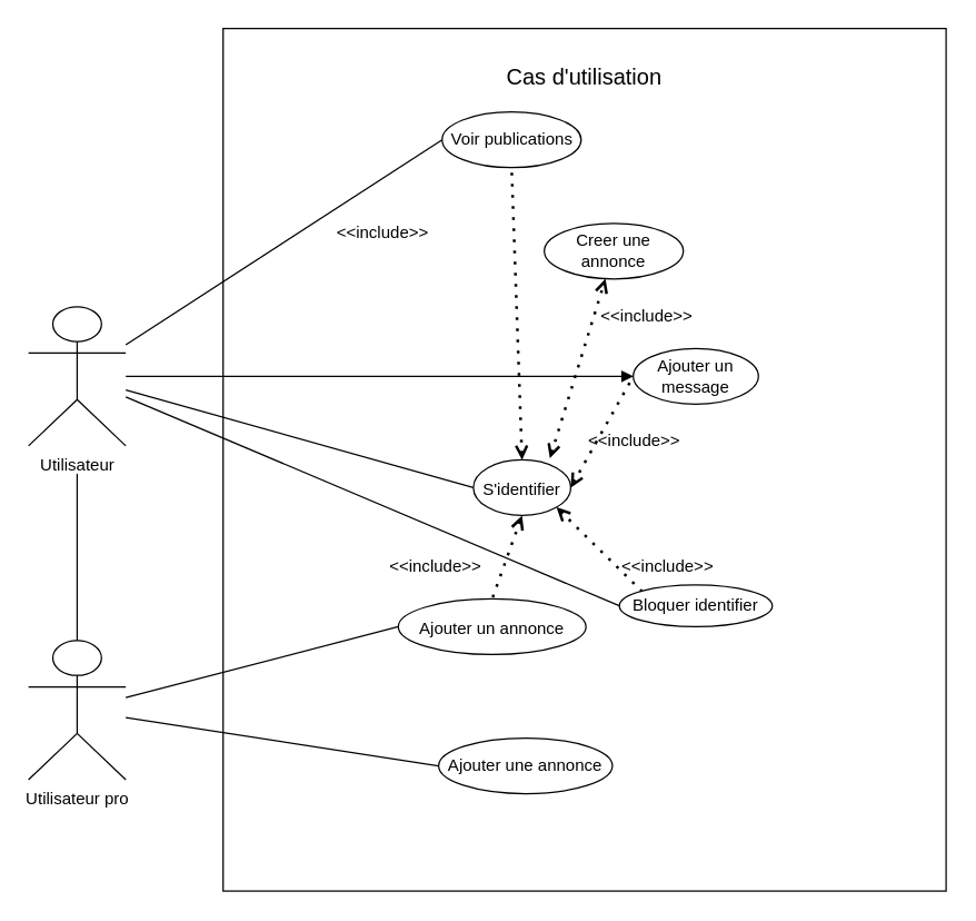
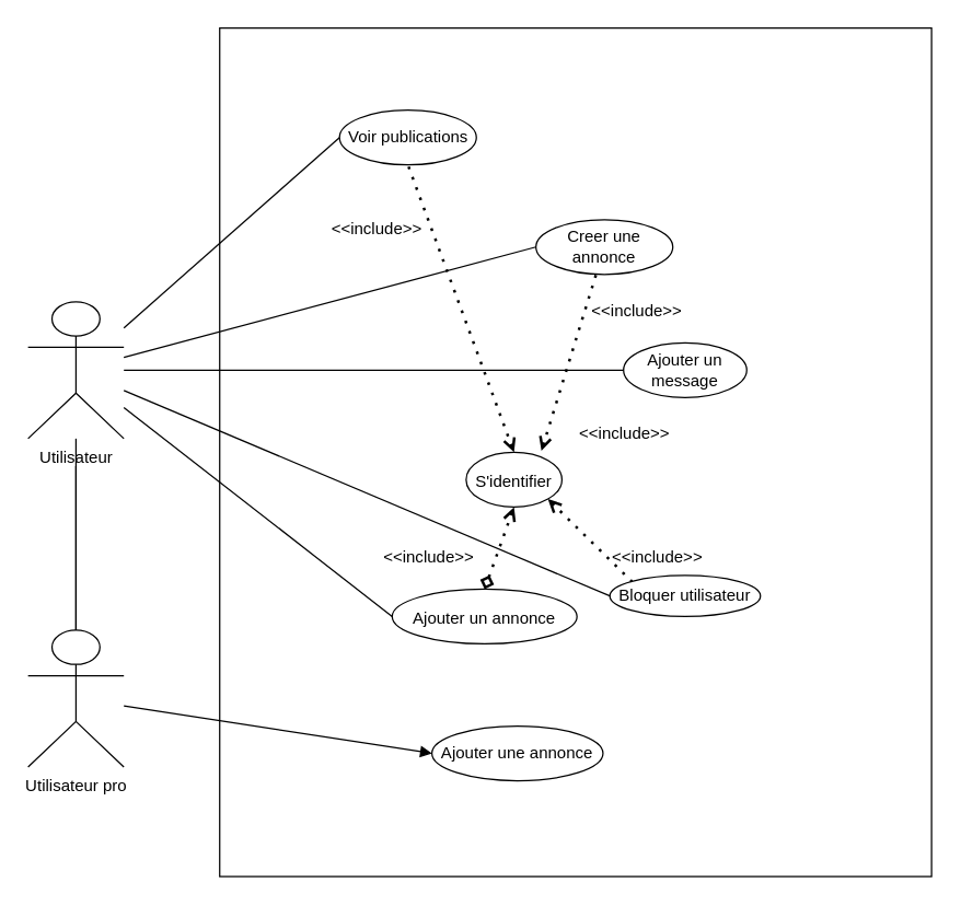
- <mxCell id="4" value="&lt;font style=&quot;font-size: 16px;&quot;&gt;Cas d'utilisation&lt;/font&gt;" style="text;html=1;strokeColor=none;fillColor=none;align=center;verticalAlign=middle;whiteSpace=wrap;rounded=0;" vertex="1" parent="1"><mxGeometry x="315" y="40" width="210" height="30" as="geometry" /></mxCell>
- <mxCell id="15" value="Voir publications" style="ellipse;whiteSpace=wrap;html=1;fontSize=12;" vertex="1" parent="1"><mxGeometry x="317.5" y="80" width="100" height="40" as="geometry" /></mxCell>
+ <mxCell id="15" value="Voir publications" style="ellipse;whiteSpace=wrap;html=1;fontSize=12;" vertex="1" parent="1"><mxGeometry x="247.5" y="80" width="100" height="40" as="geometry" /></mxCell>
- <mxCell id="26" value="" style="endArrow=open;dashed=1;html=1;dashPattern=1 3;strokeWidth=2;rounded=0;fontSize=16;endFill=0;startArrow=open;startFill=0;exitX=0.786;exitY=-0.025;exitDx=0;exitDy=0;exitPerimeter=0;" edge="1" parent="1" source="5" target="23"><mxGeometry width="50" height="50" relative="1" as="geometry"><mxPoint x="360" y="340" as="sourcePoint" /><mxPoint x="307.5" y="130" as="targetPoint" /></mxGeometry></mxCell>
+ <mxCell id="26" value="" style="endArrow=none;dashed=1;html=1;dashPattern=1 3;strokeWidth=2;rounded=0;fontSize=16;endFill=0;startArrow=open;startFill=0;exitX=0.786;exitY=-0.025;exitDx=0;exitDy=0;exitPerimeter=0;" edge="1" parent="1" source="5" target="23"><mxGeometry width="50" height="50" relative="1" as="geometry"><mxPoint x="360" y="340" as="sourcePoint" /><mxPoint x="307.5" y="130" as="targetPoint" /></mxGeometry></mxCell>
+ <mxCell id="24" value="" style="endArrow=none;html=1;rounded=0;fontSize=12;entryX=0;entryY=0.5;entryDx=0;entryDy=0;" edge="1" parent="1" source="2" target="23"><mxGeometry width="50" height="50" relative="1" as="geometry"><mxPoint x="330" y="400" as="sourcePoint" /><mxPoint x="380" y="350" as="targetPoint" /></mxGeometry></mxCell>
- <mxCell id="14" value="" style="endArrow=block;html=1;rounded=0;fontSize=12;entryX=0;entryY=0.5;entryDx=0;entryDy=0;" edge="1" parent="1" source="2" target="10"><mxGeometry width="50" height="50" relative="1" as="geometry"><mxPoint x="80" y="180" as="sourcePoint" /><mxPoint x="380" y="320" as="targetPoint" /></mxGeometry></mxCell>
+ <mxCell id="14" value="" style="endArrow=none;html=1;rounded=0;fontSize=12;entryX=0;entryY=0.5;entryDx=0;entryDy=0;" edge="1" parent="1" source="2" target="10"><mxGeometry width="50" height="50" relative="1" as="geometry"><mxPoint x="80" y="180" as="sourcePoint" /><mxPoint x="380" y="320" as="targetPoint" /></mxGeometry></mxCell>
- <mxCell id="11" value="" style="endArrow=none;dashed=1;html=1;dashPattern=1 3;strokeWidth=2;rounded=0;fontSize=16;entryX=0;entryY=0.5;entryDx=0;entryDy=0;endFill=0;startArrow=open;startFill=0;exitX=1;exitY=0.5;exitDx=0;exitDy=0;" edge="1" parent="1" source="5" target="10"><mxGeometry width="50" height="50" relative="1" as="geometry"><mxPoint x="325" y="280" as="sourcePoint" /><mxPoint x="325" y="200" as="targetPoint" /></mxGeometry></mxCell>
- <mxCell id="6" value="" style="endArrow=none;html=1;rounded=0;fontSize=16;entryX=0;entryY=0.5;entryDx=0;entryDy=0;" edge="1" parent="1" source="2" target="5"><mxGeometry width="50" height="50" relative="1" as="geometry"><mxPoint x="330" y="370" as="sourcePoint" /><mxPoint x="380" y="320" as="targetPoint" /></mxGeometry></mxCell>
+ <mxCell id="6" value="" style="endArrow=none;html=1;rounded=0;fontSize=16;" edge="1" parent="1" source="2" target="19"><mxGeometry width="50" height="50" relative="1" as="geometry"><mxPoint x="330" y="370" as="sourcePoint" /><mxPoint x="380" y="320" as="targetPoint" /></mxGeometry></mxCell>
- <mxCell id="8" value="" style="endArrow=none;dashed=1;html=1;dashPattern=1 3;strokeWidth=2;rounded=0;fontSize=16;endFill=0;startArrow=open;startFill=0;exitX=0.5;exitY=1;exitDx=0;exitDy=0;entryX=0.5;entryY=0;entryDx=0;entryDy=0;" edge="1" parent="1" source="5" target="7"><mxGeometry width="50" height="50" relative="1" as="geometry"><mxPoint x="330" y="270" as="sourcePoint" /><mxPoint x="380" y="320" as="targetPoint" /></mxGeometry></mxCell>
+ <mxCell id="8" value="" style="endArrow=diamond;dashed=1;html=1;dashPattern=1 3;strokeWidth=2;rounded=0;fontSize=16;endFill=0;startArrow=open;startFill=0;exitX=0.5;exitY=1;exitDx=0;exitDy=0;entryX=0.5;entryY=0;entryDx=0;entryDy=0;" edge="1" parent="1" source="5" target="7"><mxGeometry width="50" height="50" relative="1" as="geometry"><mxPoint x="330" y="270" as="sourcePoint" /><mxPoint x="380" y="320" as="targetPoint" /></mxGeometry></mxCell>
- <mxCell id="27" value="Bloquer identifier" style="ellipse;whiteSpace=wrap;html=1;fontSize=12;" vertex="1" parent="1"><mxGeometry x="445" y="420" width="110" height="30" as="geometry" /></mxCell>
+ <mxCell id="27" value="Bloquer utilisateur" style="ellipse;whiteSpace=wrap;html=1;fontSize=12;" vertex="1" parent="1"><mxGeometry x="445" y="420" width="110" height="30" as="geometry" /></mxCell>
- <mxCell id="13" value="" style="endArrow=none;html=1;rounded=0;fontSize=12;exitX=0;exitY=0.5;exitDx=0;exitDy=0;" edge="1" parent="1" source="7" target="19"><mxGeometry width="50" height="50" relative="1" as="geometry"><mxPoint x="330" y="370" as="sourcePoint" /><mxPoint x="380" y="320" as="targetPoint" /></mxGeometry></mxCell>
+ <mxCell id="13" value="" style="endArrow=none;html=1;rounded=0;fontSize=12;exitX=0;exitY=0.5;exitDx=0;exitDy=0;" edge="1" parent="1" source="7" target="2"><mxGeometry width="50" height="50" relative="1" as="geometry"><mxPoint x="330" y="370" as="sourcePoint" /><mxPoint x="380" y="320" as="targetPoint" /></mxGeometry></mxCell>
- <mxCell id="21" value="" style="endArrow=none;html=1;rounded=0;fontSize=12;entryX=0;entryY=0.5;entryDx=0;entryDy=0;" edge="1" parent="1" source="19" target="20"><mxGeometry width="50" height="50" relative="1" as="geometry"><mxPoint x="330" y="400" as="sourcePoint" /><mxPoint x="380" y="350" as="targetPoint" /></mxGeometry></mxCell>
+ <mxCell id="21" value="" style="endArrow=block;html=1;rounded=0;fontSize=12;entryX=0;entryY=0.5;entryDx=0;entryDy=0;" edge="1" parent="1" source="19" target="20"><mxGeometry width="50" height="50" relative="1" as="geometry"><mxPoint x="330" y="400" as="sourcePoint" /><mxPoint x="380" y="350" as="targetPoint" /></mxGeometry></mxCell>
